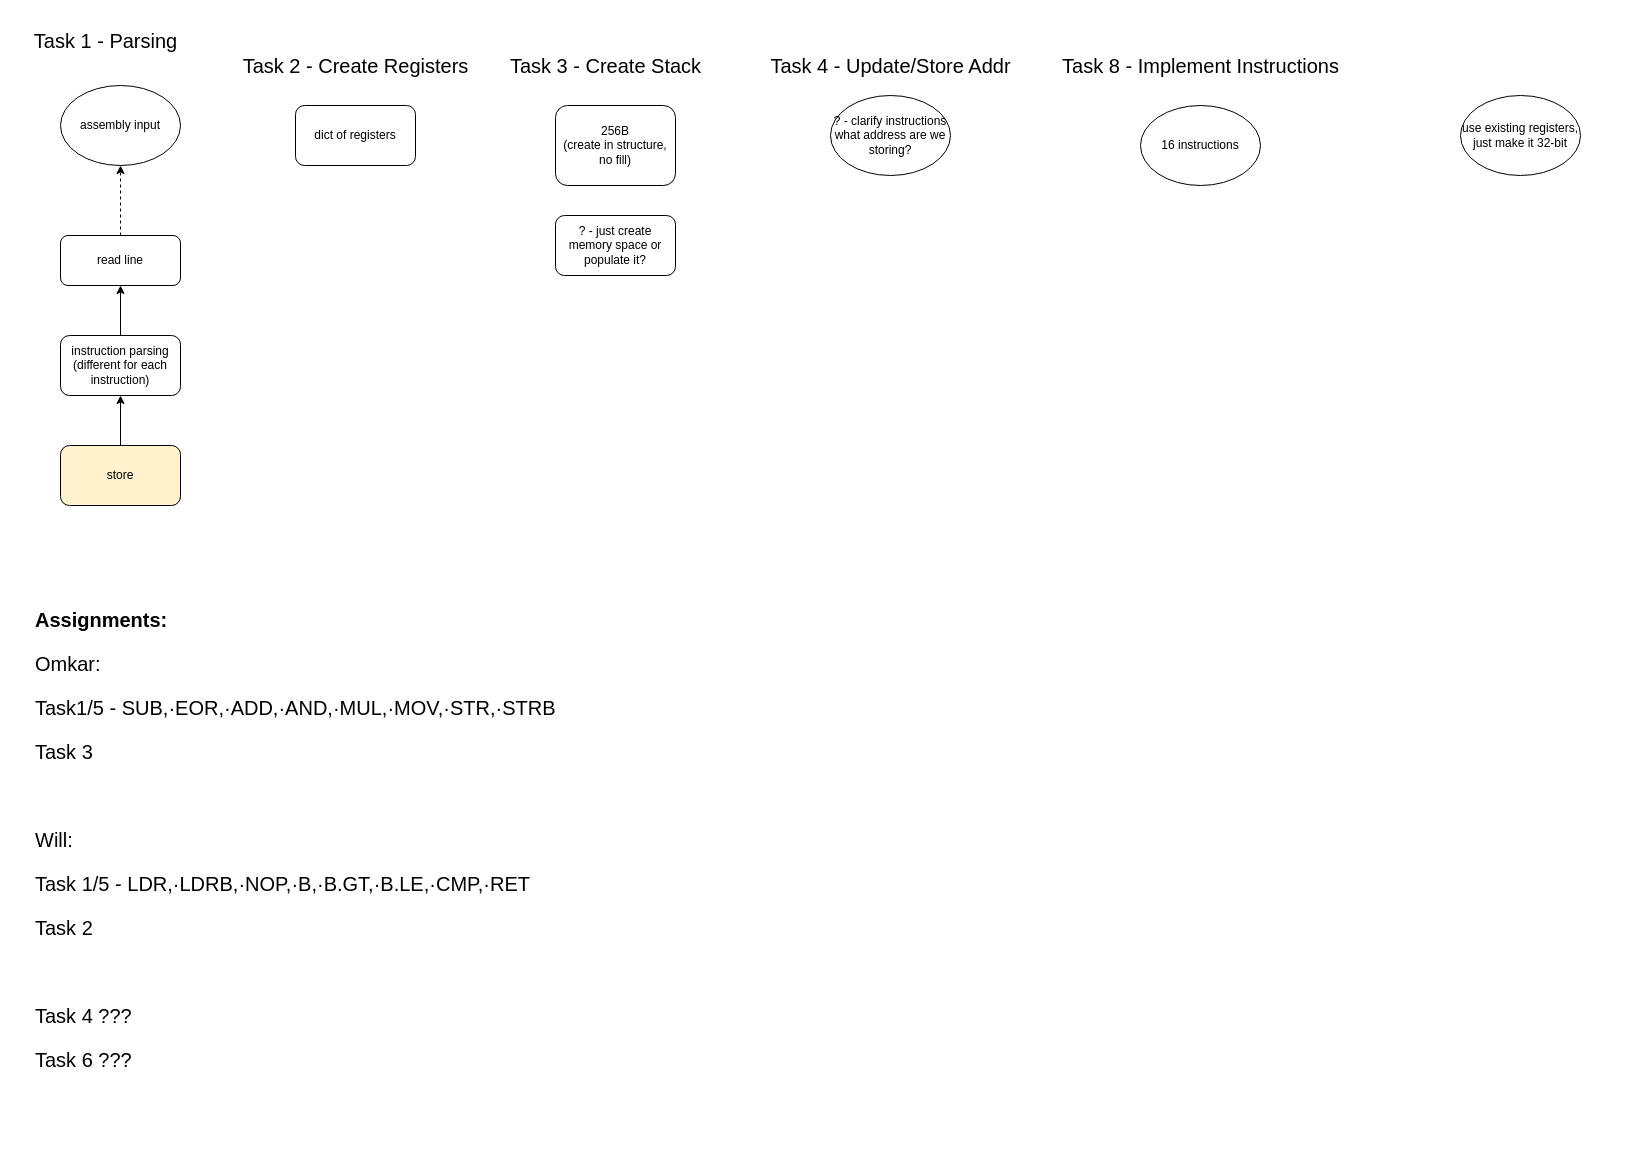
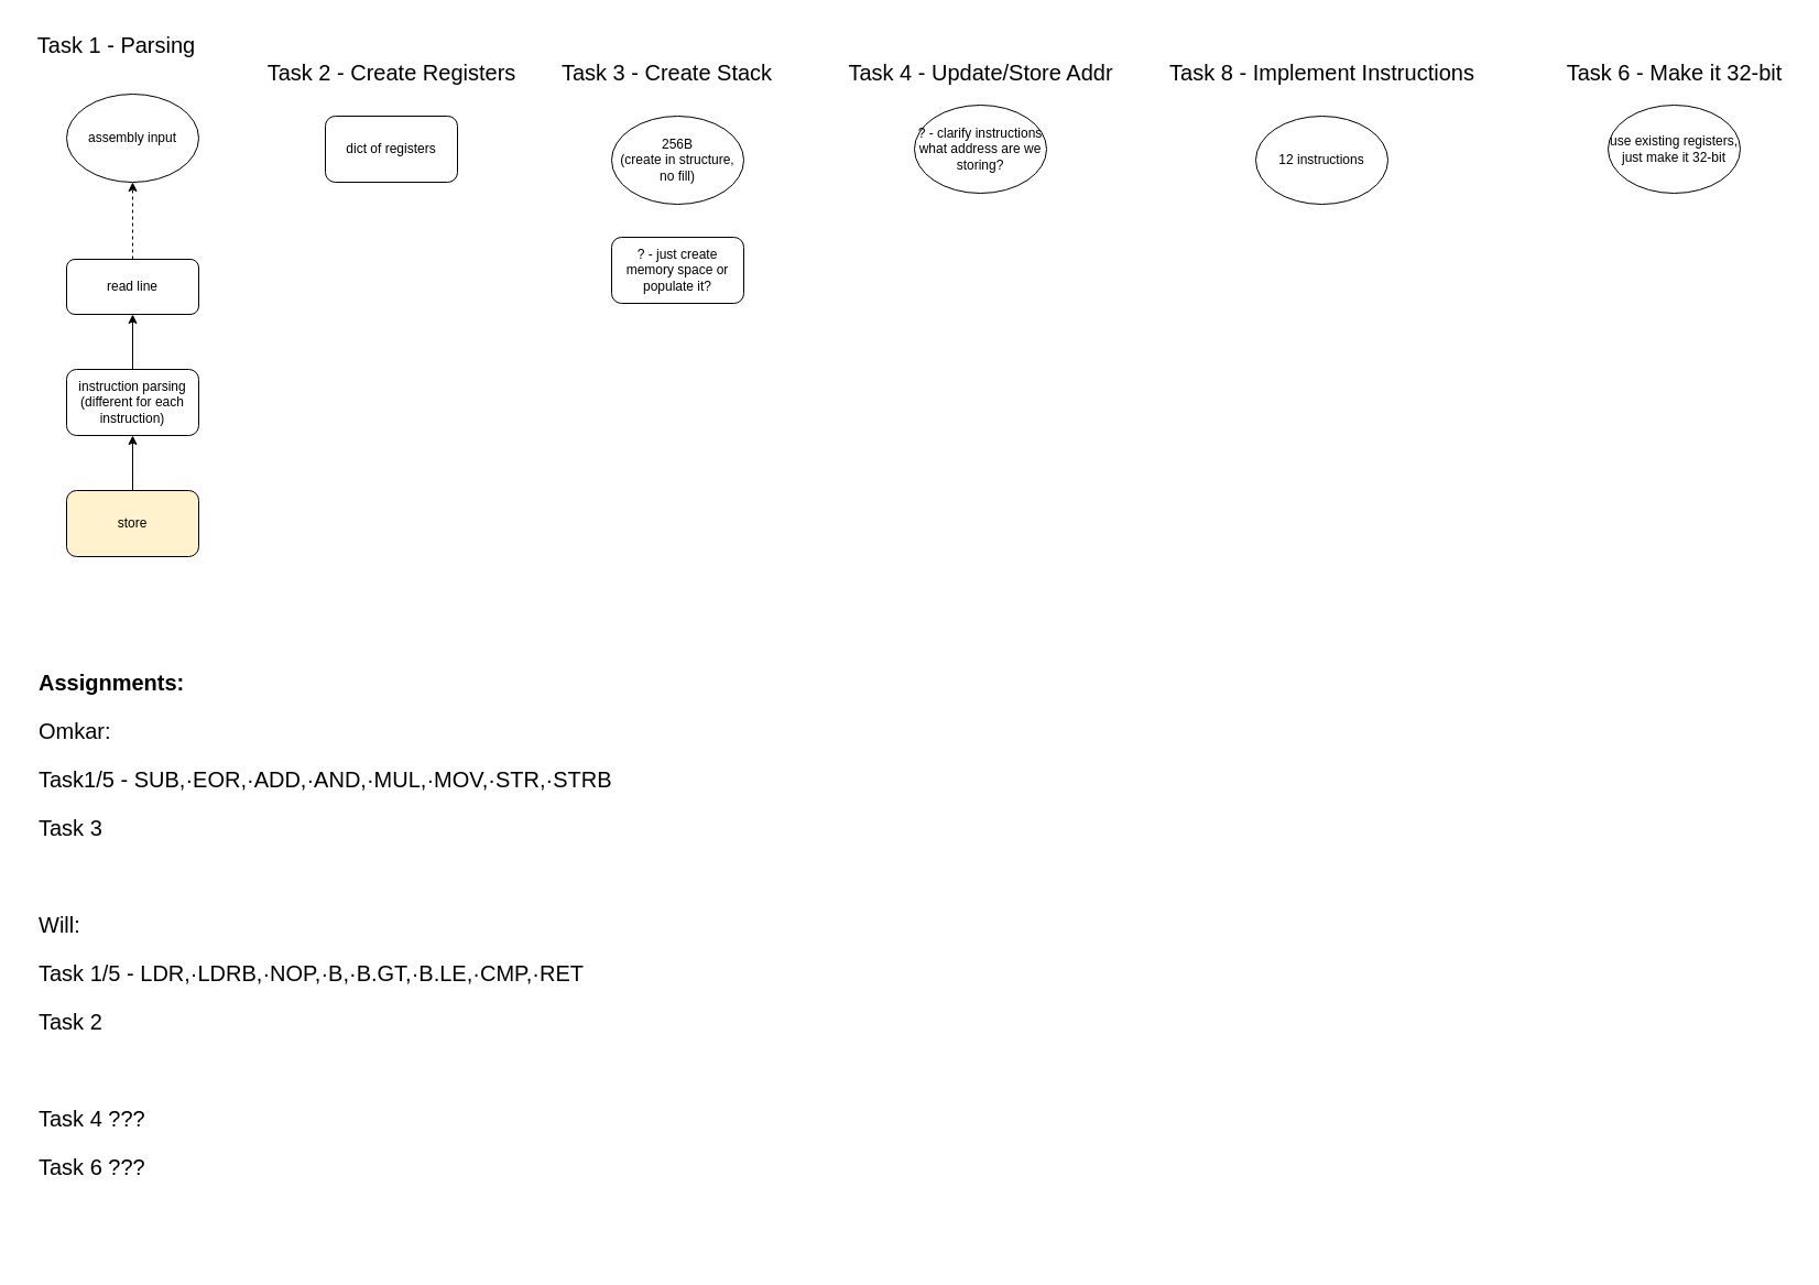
+ <mxCell id="19" value="&lt;div style=&quot;font-size: 20px;&quot;&gt;Task 6 - Make it 32-bit&lt;br&gt;&lt;/div&gt;" style="text;html=1;align=center;verticalAlign=middle;resizable=0;points=[];autosize=1;strokeColor=none;fillColor=none;fontSize=20;" vertex="1" parent="1"><mxGeometry x="1410" y="45" width="220" height="40" as="geometry" /></mxCell>
- <mxCell id="13" value="256B&lt;br&gt;(create in structure, no fill)" style="whiteSpace=wrap;html=1;rounded=1;" vertex="1" parent="1"><mxGeometry x="555" y="105" width="120" height="80" as="geometry" /></mxCell>
+ <mxCell id="13" value="256B&lt;br&gt;(create in structure, no fill)" style="ellipse;whiteSpace=wrap;html=1;" vertex="1" parent="1"><mxGeometry x="555" y="105" width="120" height="80" as="geometry" /></mxCell>
- <mxCell id="18" value="16 instructions" style="ellipse;whiteSpace=wrap;html=1;" vertex="1" parent="1"><mxGeometry x="1140" y="105" width="120" height="80" as="geometry" /></mxCell>
+ <mxCell id="18" value="12 instructions" style="ellipse;whiteSpace=wrap;html=1;" vertex="1" parent="1"><mxGeometry x="1140" y="105" width="120" height="80" as="geometry" /></mxCell>
